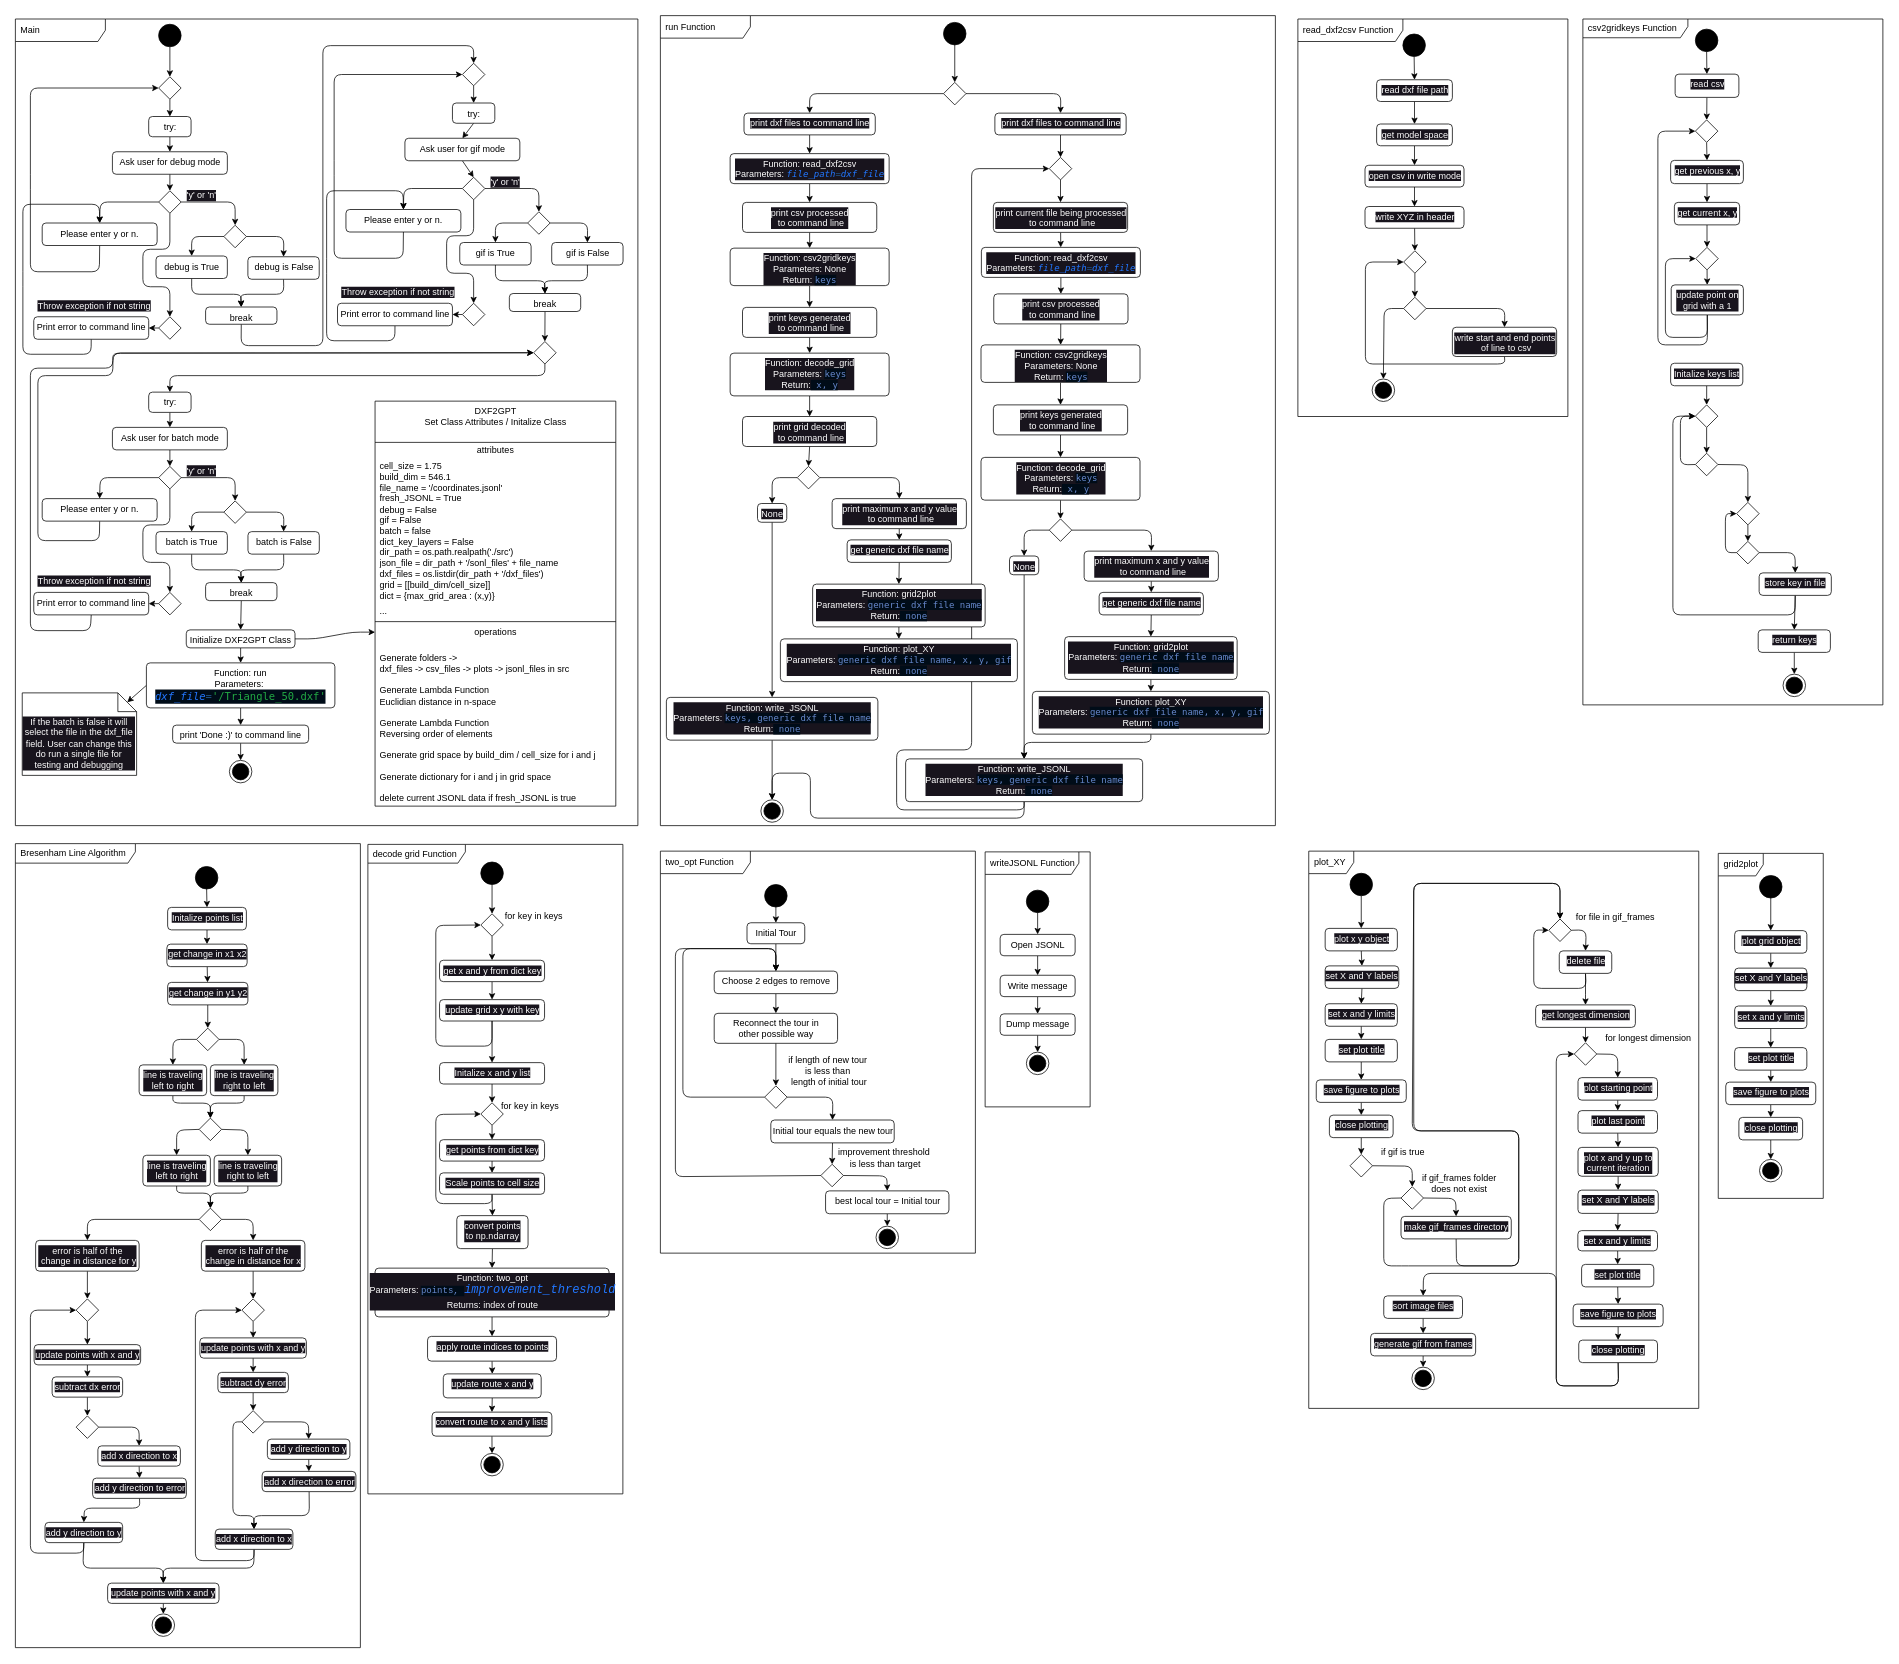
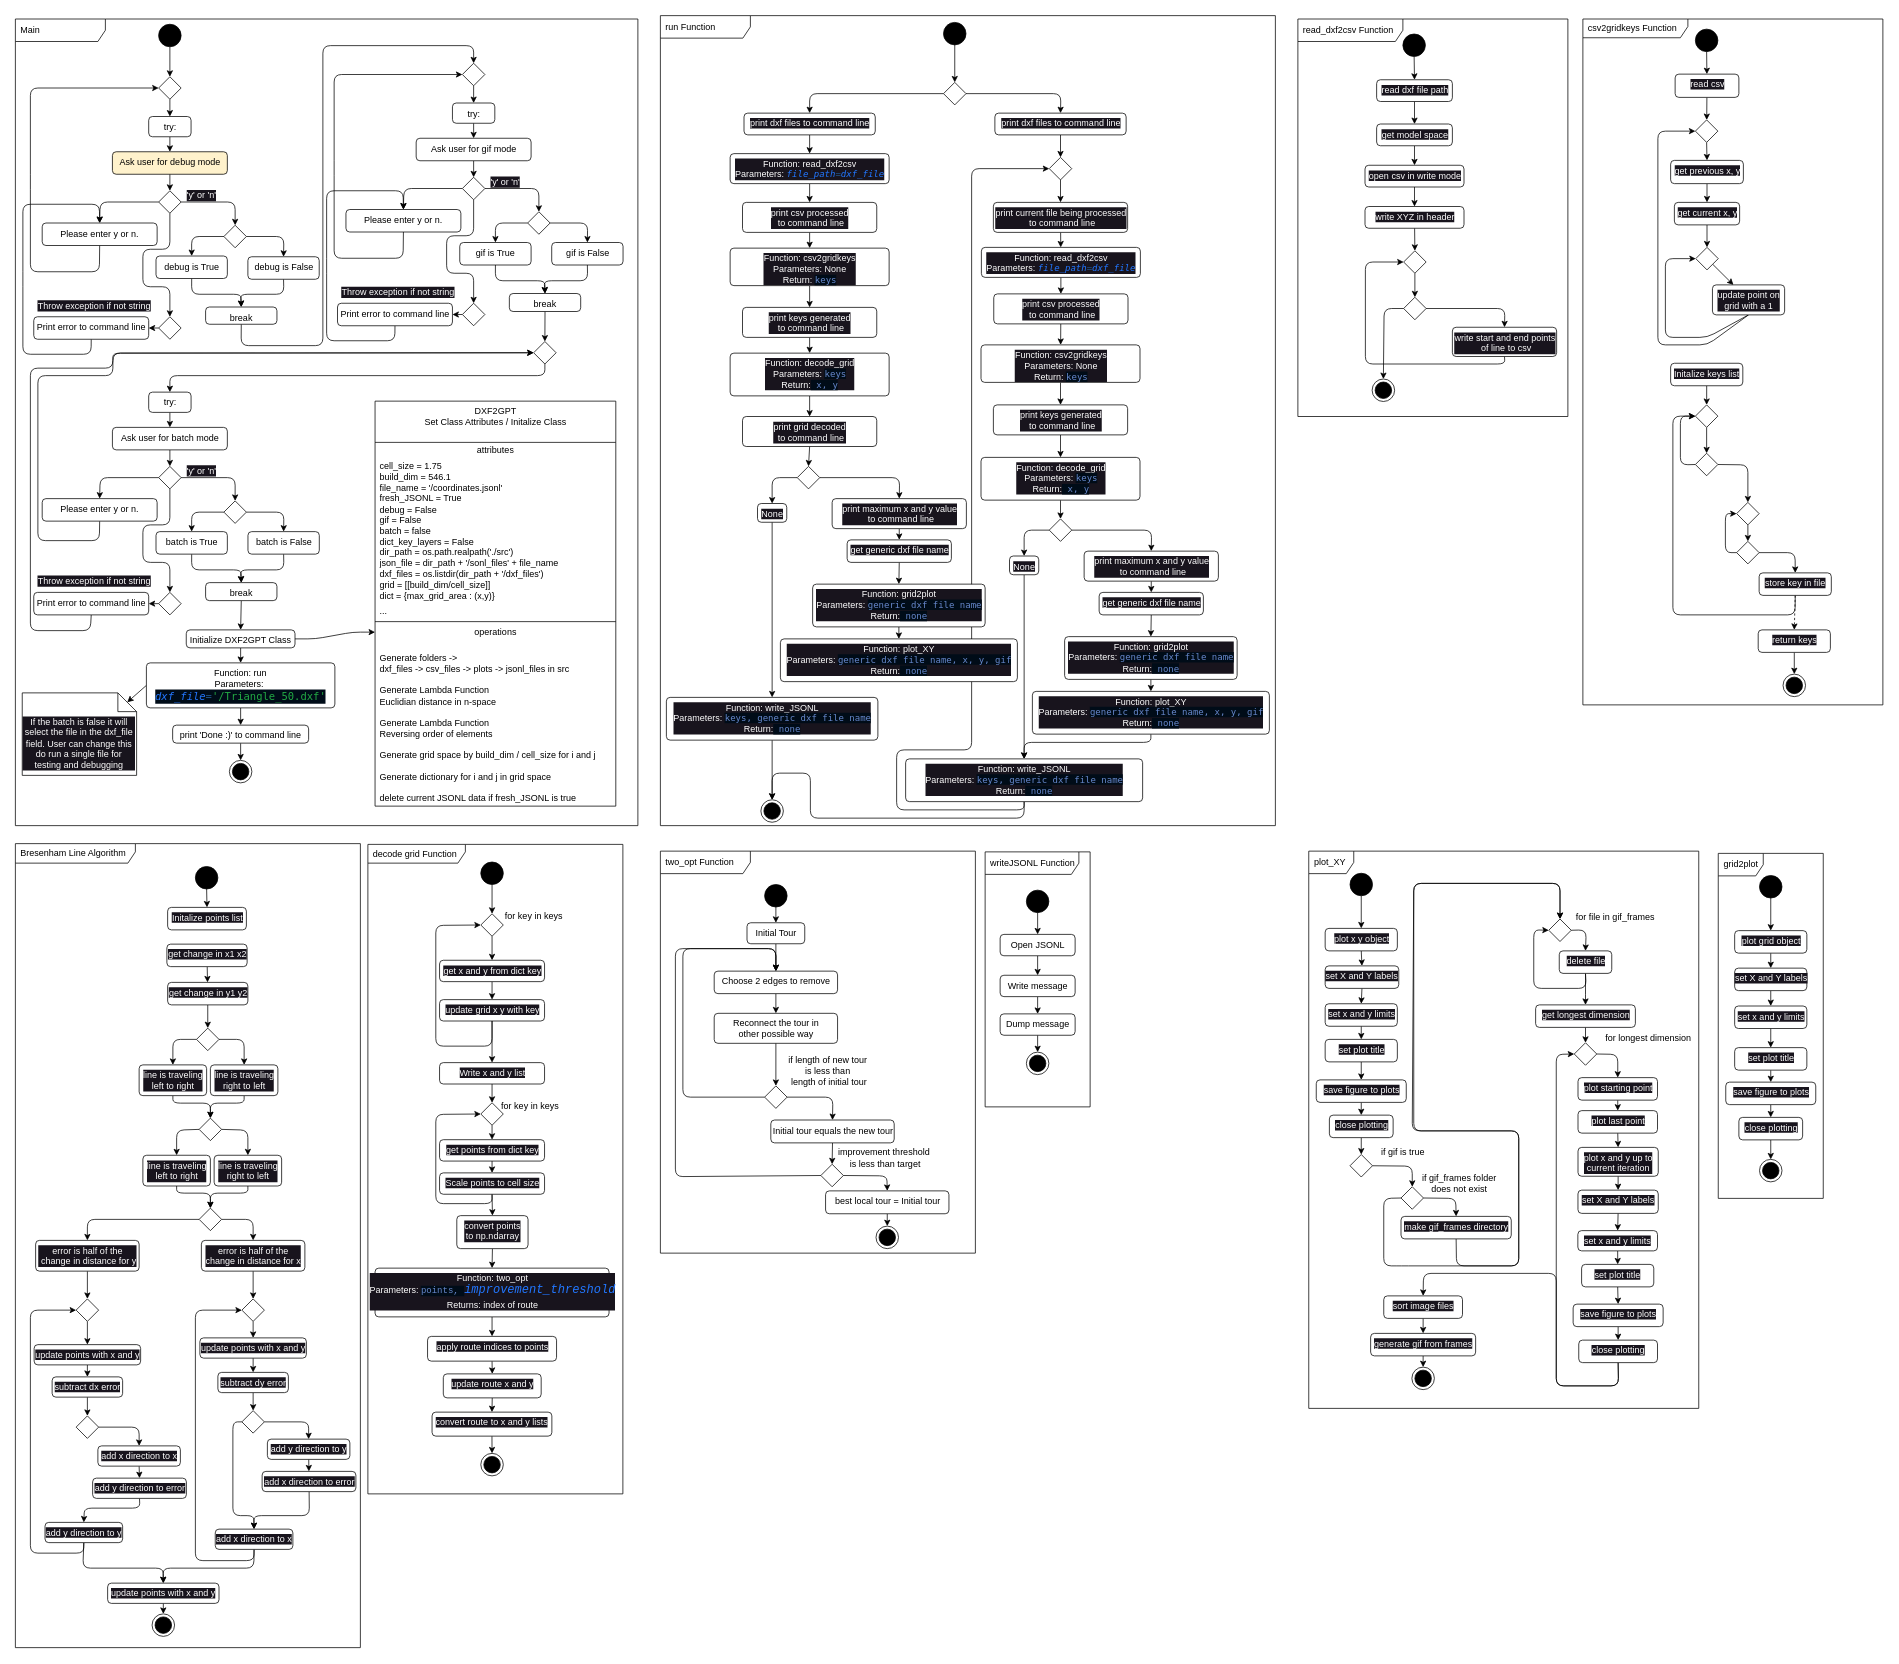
- <mxCell id="46" value="Ask user for gif mode" style="html=1;align=center;verticalAlign=top;rounded=1;absoluteArcSize=1;arcSize=10;dashed=0;movable=0;resizable=0;rotatable=0;deletable=0;editable=0;connectable=0;" parent="1" vertex="1"><mxGeometry x="539.38" y="183.5" width="153.25" height="30" as="geometry" /></mxCell>
+ <mxCell id="46" value="Ask user for gif mode" style="html=1;align=center;verticalAlign=top;rounded=1;absoluteArcSize=1;arcSize=10;dashed=0;movable=0;resizable=0;rotatable=0;deletable=0;editable=0;connectable=0;" parent="1" vertex="1"><mxGeometry x="554.38" y="183.5" width="153.25" height="30" as="geometry" /></mxCell>
- <mxCell id="16" value="Ask user for debug mode" style="html=1;align=center;verticalAlign=top;rounded=1;absoluteArcSize=1;arcSize=10;dashed=0;movable=0;resizable=0;rotatable=0;deletable=0;editable=0;connectable=0;" parent="1" vertex="1"><mxGeometry x="149.38" y="201.5" width="153.25" height="30" as="geometry" /></mxCell>
+ <mxCell id="16" value="Ask user for debug mode" style="html=1;align=center;verticalAlign=top;rounded=1;absoluteArcSize=1;arcSize=10;dashed=0;movable=0;resizable=0;rotatable=0;deletable=0;editable=0;connectable=0;fillColor=#fff2cc;" parent="1" vertex="1"><mxGeometry x="149.38" y="201.5" width="153.25" height="30" as="geometry" /></mxCell>
- <mxCell id="224" value="update point on &lt;br&gt;grid with a 1" style="html=1;align=center;verticalAlign=top;rounded=1;absoluteArcSize=1;arcSize=10;dashed=0;labelBackgroundColor=#18141D;fontSize=12;fontColor=#FFFFFF;movable=0;resizable=0;rotatable=0;deletable=0;editable=0;connectable=0;" parent="1" vertex="1"><mxGeometry x="2227.75" y="379" width="96.25" height="40" as="geometry" /></mxCell>
+ <mxCell id="224" value="update point on &lt;br&gt;grid with a 1" style="html=1;align=center;verticalAlign=top;rounded=1;absoluteArcSize=1;arcSize=10;dashed=0;labelBackgroundColor=#18141D;fontSize=12;fontColor=#FFFFFF;movable=0;resizable=0;rotatable=0;deletable=0;editable=0;connectable=0;" parent="1" vertex="1"><mxGeometry x="2282.75" y="379" width="96.25" height="40" as="geometry" /></mxCell>
- <mxCell id="242" style="edgeStyle=none;html=1;exitX=0.5;exitY=1;exitDx=0;exitDy=0;entryX=0.5;entryY=0;entryDx=0;entryDy=0;fontSize=12;fontColor=#FFFFFF;movable=0;resizable=0;rotatable=0;deletable=0;editable=0;connectable=0;" parent="1" source="243" target="247" edge="1"><mxGeometry relative="1" as="geometry" /></mxCell>
+ <mxCell id="242" style="edgeStyle=none;html=1;exitX=0.5;exitY=1;exitDx=0;exitDy=0;entryX=0.5;entryY=0;entryDx=0;entryDy=0;fontSize=12;fontColor=#FFFFFF;movable=0;resizable=0;rotatable=0;deletable=0;editable=0;connectable=0;dashed=1;" parent="1" source="243" target="247" edge="1"><mxGeometry relative="1" as="geometry" /></mxCell>
- <mxCell id="253" value="" style="edgeStyle=none;html=1;fontSize=12;fontColor=#FFFFFF;movable=0;resizable=0;rotatable=0;deletable=0;editable=0;connectable=0;" parent="1" source="254" target="256" edge="1"><mxGeometry relative="1" as="geometry" /></mxCell>
- <mxCell id="332" value="Initalize x and y list" style="html=1;align=center;verticalAlign=top;rounded=1;absoluteArcSize=1;arcSize=10;dashed=0;labelBackgroundColor=#18141D;fontSize=12;fontColor=#FFFFFF;movable=0;resizable=0;rotatable=0;deletable=0;editable=0;connectable=0;" vertex="1" parent="1"><mxGeometry x="585.57" y="1416" width="140" height="28.5" as="geometry" /></mxCell>
+ <mxCell id="332" value="Write x and y list" style="html=1;align=center;verticalAlign=top;rounded=1;absoluteArcSize=1;arcSize=10;dashed=0;labelBackgroundColor=#18141D;fontSize=12;fontColor=#FFFFFF;movable=0;resizable=0;rotatable=0;deletable=0;editable=0;connectable=0;" vertex="1" parent="1"><mxGeometry x="585.57" y="1416" width="140" height="28.5" as="geometry" /></mxCell>
